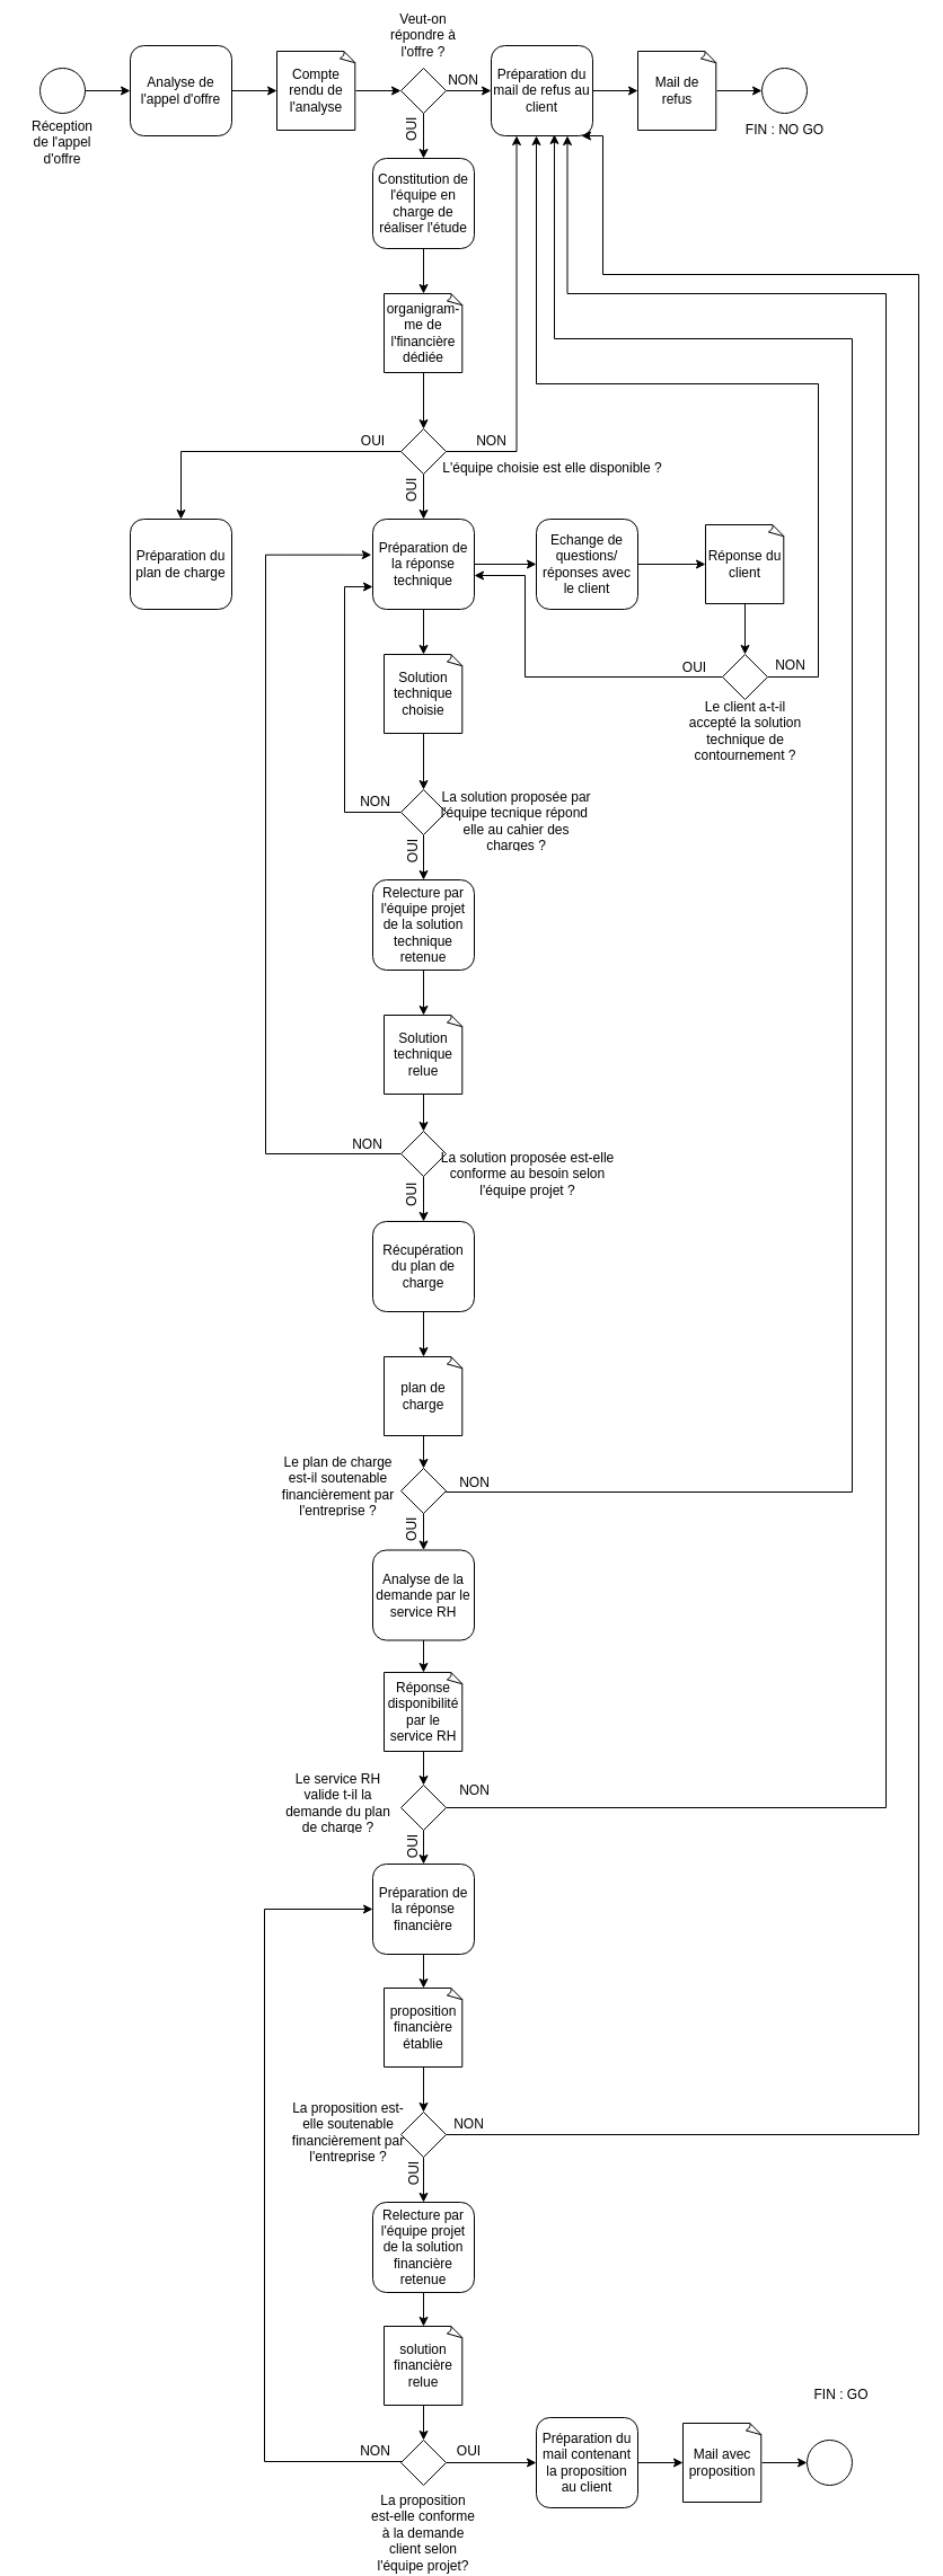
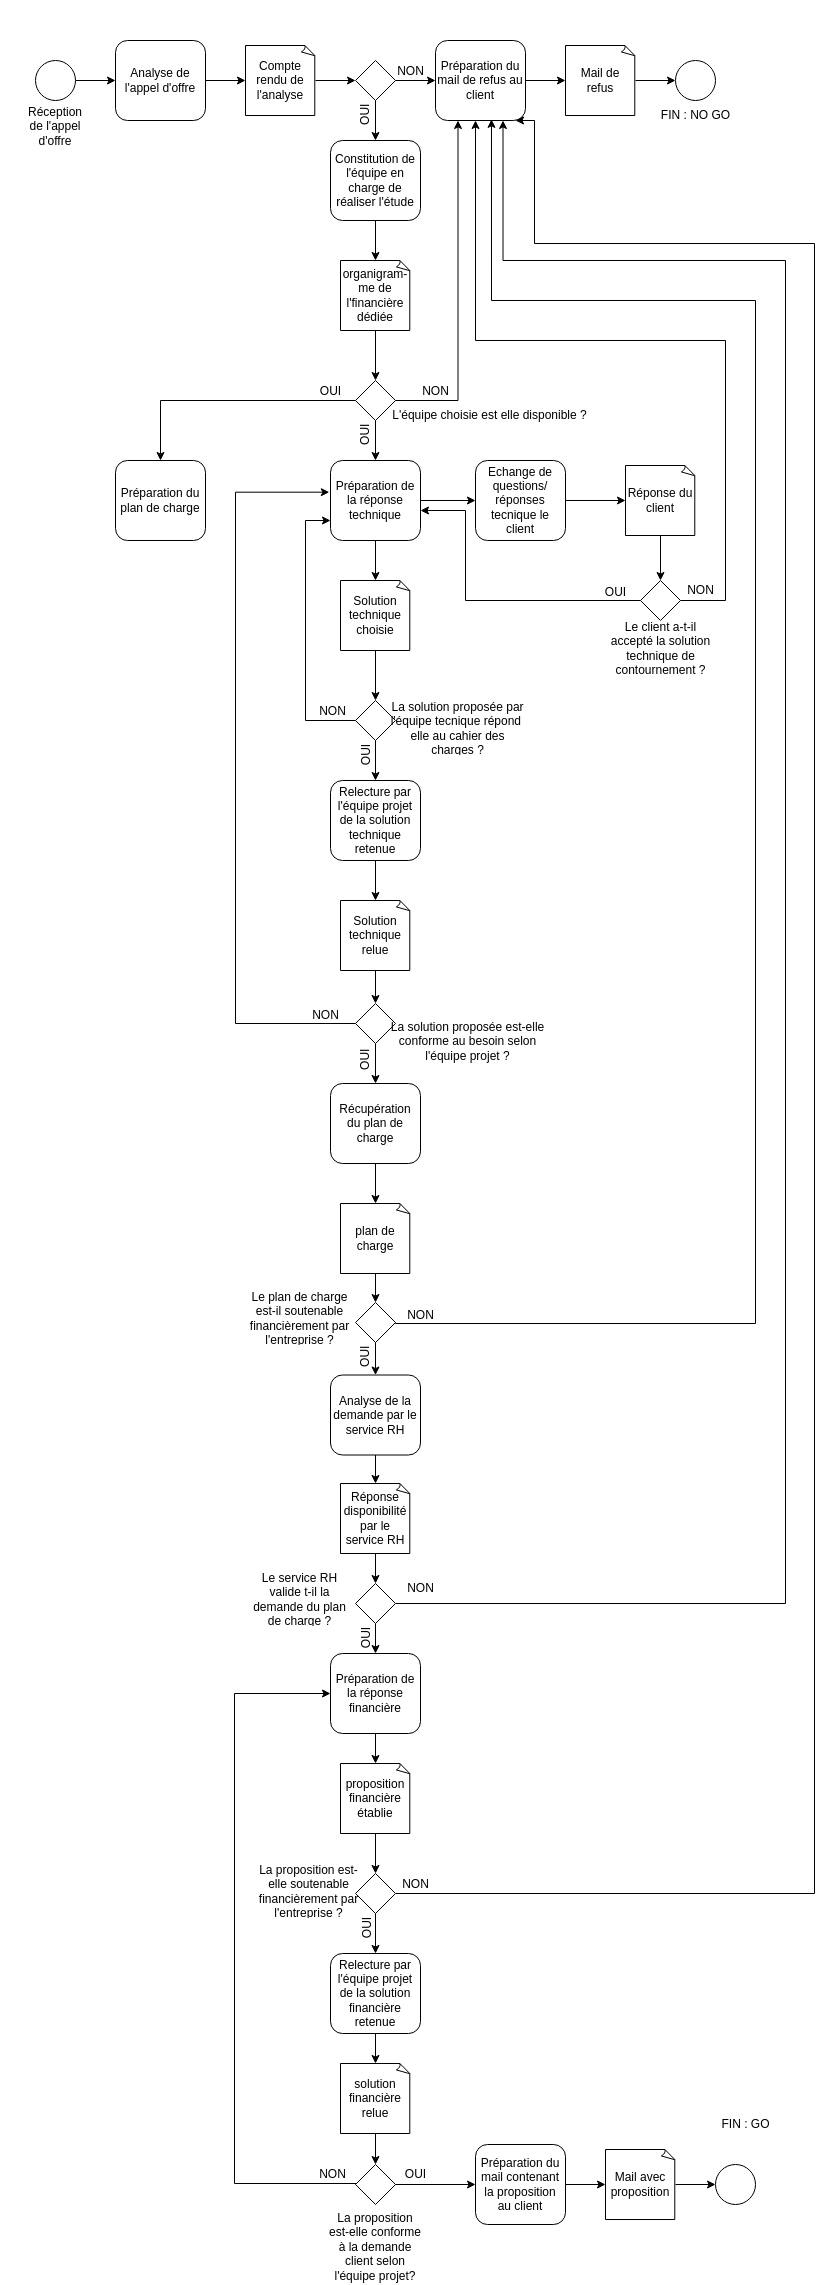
- <mxCell id="28" value="Veut-on répondre à l'offre ?" style="text;html=1;strokeColor=none;fillColor=none;spacing=5;spacingTop=-20;whiteSpace=wrap;overflow=hidden;rounded=0;align=center;" parent="1" vertex="1"><mxGeometry x="340" y="20" width="70" height="30" as="geometry" /></mxCell>
- <mxCell id="41" value="Echange de questions/ réponses avec le client" style="rounded=1;whiteSpace=wrap;html=1;" parent="1" vertex="1"><mxGeometry x="475" y="460" width="90" height="80" as="geometry" /></mxCell>
+ <mxCell id="41" value="Echange de questions/ réponses tecnique le client" style="rounded=1;whiteSpace=wrap;html=1;" parent="1" vertex="1"><mxGeometry x="475" y="460" width="90" height="80" as="geometry" /></mxCell>
